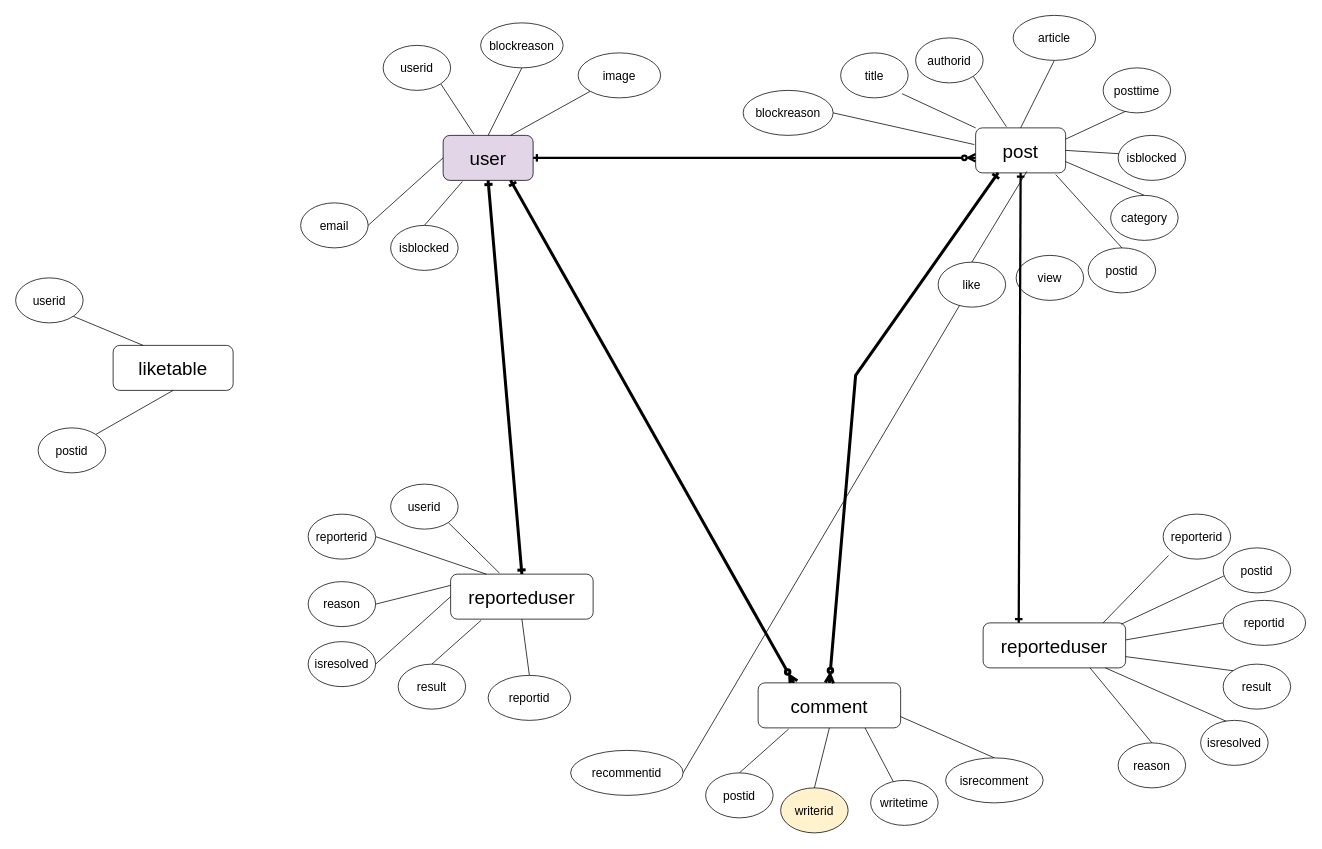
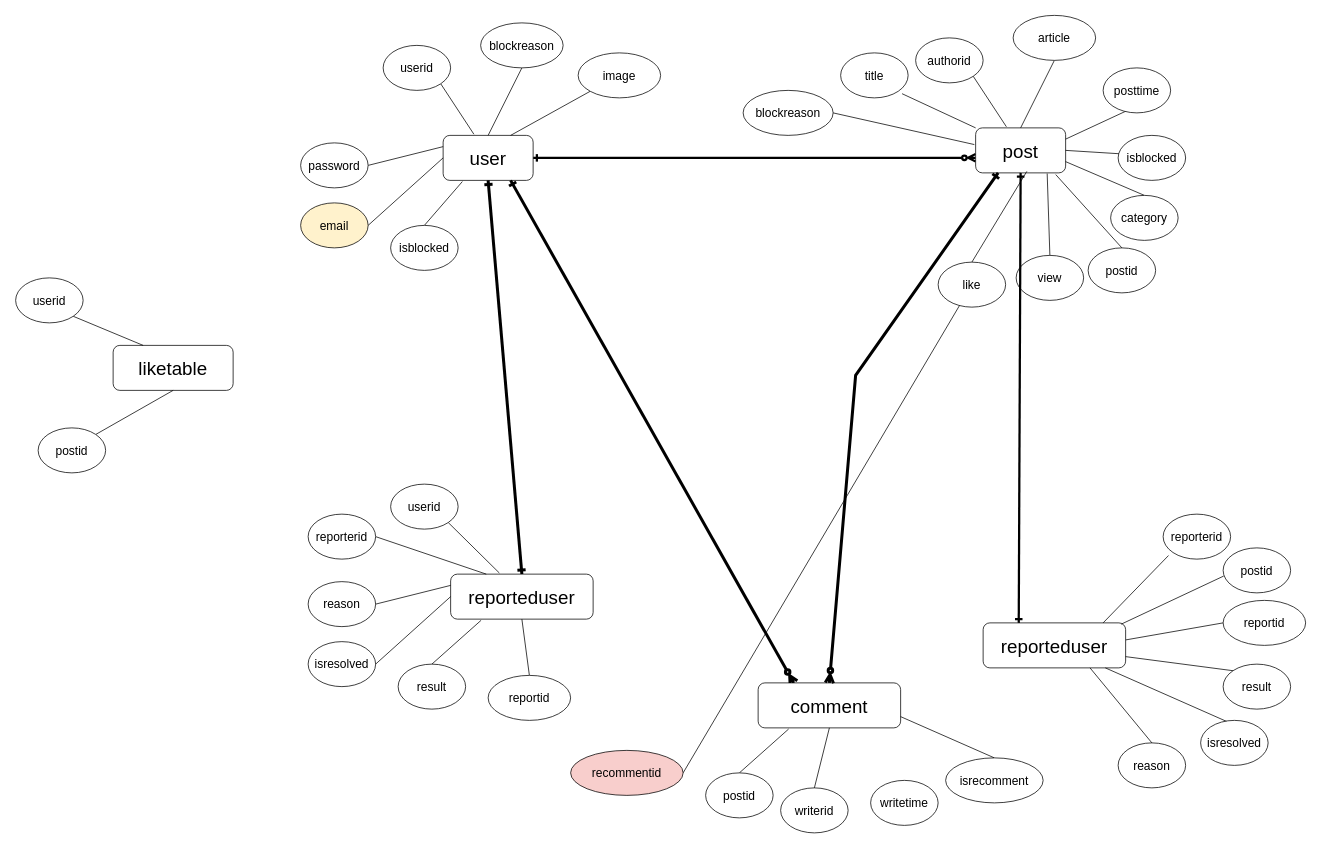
+ <mxCell id="4" style="rounded=0;orthogonalLoop=1;jettySize=auto;html=1;exitX=1;exitY=0.5;exitDx=0;exitDy=0;endArrow=none;endFill=0;entryX=0;entryY=0.25;entryDx=0;entryDy=0;" edge="1" parent="1" source="5" target="3"><mxGeometry relative="1" as="geometry"><mxPoint x="580" y="190" as="targetPoint" /></mxGeometry></mxCell>
- <mxCell id="3" value="&lt;font style=&quot;font-size: 25px;&quot;&gt;user&lt;/font&gt;" style="rounded=1;whiteSpace=wrap;html=1;fillColor=#e1d5e7;" vertex="1" parent="1"><mxGeometry x="590" y="180" width="120" height="60" as="geometry" /></mxCell>
+ <mxCell id="3" value="&lt;font style=&quot;font-size: 25px;&quot;&gt;user&lt;/font&gt;" style="rounded=1;whiteSpace=wrap;html=1;" vertex="1" parent="1"><mxGeometry x="590" y="180" width="120" height="60" as="geometry" /></mxCell>
+ <mxCell id="5" value="&lt;font style=&quot;font-size: 16px;&quot;&gt;password&lt;/font&gt;" style="ellipse;whiteSpace=wrap;html=1;" vertex="1" parent="1"><mxGeometry x="400" y="190" width="90" height="60" as="geometry" /></mxCell>
+ <mxCell id="27" style="rounded=0;orthogonalLoop=1;jettySize=auto;html=1;exitX=0.5;exitY=0;exitDx=0;exitDy=0;entryX=0.795;entryY=1.014;entryDx=0;entryDy=0;endArrow=none;endFill=0;entryPerimeter=0;" edge="1" parent="1" source="28" target="14"><mxGeometry relative="1" as="geometry"><mxPoint x="1317" y="271" as="targetPoint" /></mxGeometry></mxCell>
- <mxCell id="7" value="&lt;font style=&quot;font-size: 16px;&quot;&gt;email&lt;/font&gt;" style="ellipse;whiteSpace=wrap;html=1;" vertex="1" parent="1"><mxGeometry x="400" y="270" width="90" height="60" as="geometry" /></mxCell>
+ <mxCell id="7" value="&lt;font style=&quot;font-size: 16px;&quot;&gt;email&lt;/font&gt;" style="ellipse;whiteSpace=wrap;html=1;fillColor=#fff2cc;" vertex="1" parent="1"><mxGeometry x="400" y="270" width="90" height="60" as="geometry" /></mxCell>
- <mxCell id="71" style="rounded=0;orthogonalLoop=1;jettySize=auto;html=1;endArrow=none;endFill=0;entryX=0.75;entryY=1;entryDx=0;entryDy=0;" edge="1" parent="1" source="72" target="64"><mxGeometry relative="1" as="geometry"><mxPoint x="1120" y="980" as="targetPoint" /></mxGeometry></mxCell>
- <mxCell id="70" value="&lt;span style=&quot;font-size: 16px;&quot;&gt;recommentid&lt;/span&gt;" style="ellipse;whiteSpace=wrap;html=1;" vertex="1" parent="1"><mxGeometry x="760" y="1000" width="150" height="60" as="geometry" /></mxCell>
+ <mxCell id="70" value="&lt;span style=&quot;font-size: 16px;&quot;&gt;recommentid&lt;/span&gt;" style="ellipse;whiteSpace=wrap;html=1;fillColor=#f8cecc;" vertex="1" parent="1"><mxGeometry x="760" y="1000" width="150" height="60" as="geometry" /></mxCell>
- <mxCell id="66" value="&lt;font style=&quot;font-size: 16px;&quot;&gt;writerid&lt;br&gt;&lt;/font&gt;" style="ellipse;whiteSpace=wrap;html=1;fillColor=#fff2cc;" vertex="1" parent="1"><mxGeometry x="1040" y="1050" width="90" height="60" as="geometry" /></mxCell>
+ <mxCell id="66" value="&lt;font style=&quot;font-size: 16px;&quot;&gt;writerid&lt;br&gt;&lt;/font&gt;" style="ellipse;whiteSpace=wrap;html=1;" vertex="1" parent="1"><mxGeometry x="1040" y="1050" width="90" height="60" as="geometry" /></mxCell>
